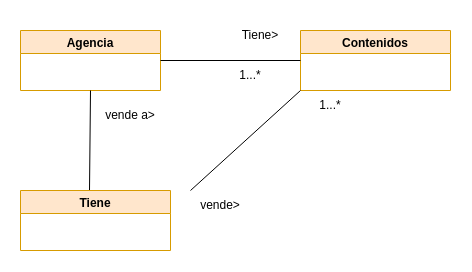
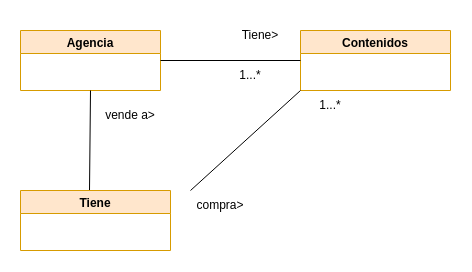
- <mxCell id="11" value="vende&amp;gt;&lt;br&gt;" style="text;html=1;strokeColor=none;fillColor=none;align=center;verticalAlign=middle;whiteSpace=wrap;rounded=0;" vertex="1" parent="1"><mxGeometry x="190" y="190" width="60" height="30" as="geometry" /></mxCell>
+ <mxCell id="11" value="compra&amp;gt;&lt;br&gt;" style="text;html=1;strokeColor=none;fillColor=none;align=center;verticalAlign=middle;whiteSpace=wrap;rounded=0;" vertex="1" parent="1"><mxGeometry x="190" y="190" width="60" height="30" as="geometry" /></mxCell>
